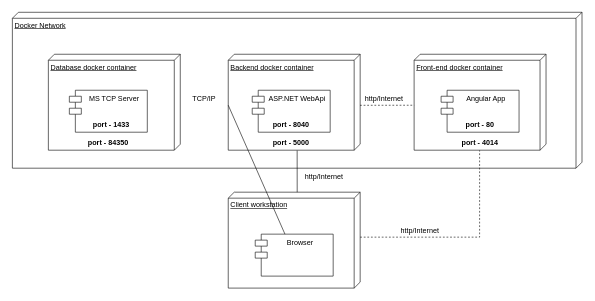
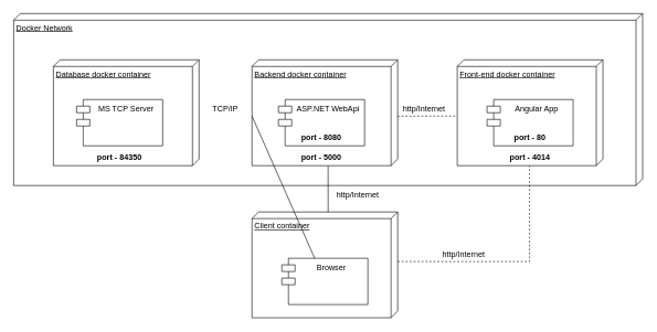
- <mxCell id="14" value="port - 1433" style="text;align=center;fontStyle=1;verticalAlign=middle;spacingLeft=3;spacingRight=3;strokeColor=none;rotatable=0;points=[[0,0.5],[1,0.5]];portConstraint=eastwest;" parent="1" vertex="1"><mxGeometry x="145" y="194" width="80" height="26" as="geometry" /></mxCell>
- <mxCell id="15" value="port - 8040" style="text;align=center;fontStyle=1;verticalAlign=middle;spacingLeft=3;spacingRight=3;strokeColor=none;rotatable=0;points=[[0,0.5],[1,0.5]];portConstraint=eastwest;" parent="1" vertex="1"><mxGeometry x="445" y="194" width="80" height="26" as="geometry" /></mxCell>
+ <mxCell id="15" value="port - 8080" style="text;align=center;fontStyle=1;verticalAlign=middle;spacingLeft=3;spacingRight=3;strokeColor=none;rotatable=0;points=[[0,0.5],[1,0.5]];portConstraint=eastwest;" parent="1" vertex="1"><mxGeometry x="445" y="194" width="80" height="26" as="geometry" /></mxCell>
- <mxCell id="9" value="Client workstation" style="verticalAlign=top;align=left;spacingTop=8;spacingLeft=2;spacingRight=12;shape=cube;size=10;direction=south;fontStyle=4;html=1;" parent="1" vertex="1"><mxGeometry x="380" y="320" width="220" height="160" as="geometry" /></mxCell>
+ <mxCell id="9" value="Client container" style="verticalAlign=top;align=left;spacingTop=8;spacingLeft=2;spacingRight=12;shape=cube;size=10;direction=south;fontStyle=4;html=1;" parent="1" vertex="1"><mxGeometry x="380" y="320" width="220" height="160" as="geometry" /></mxCell>
